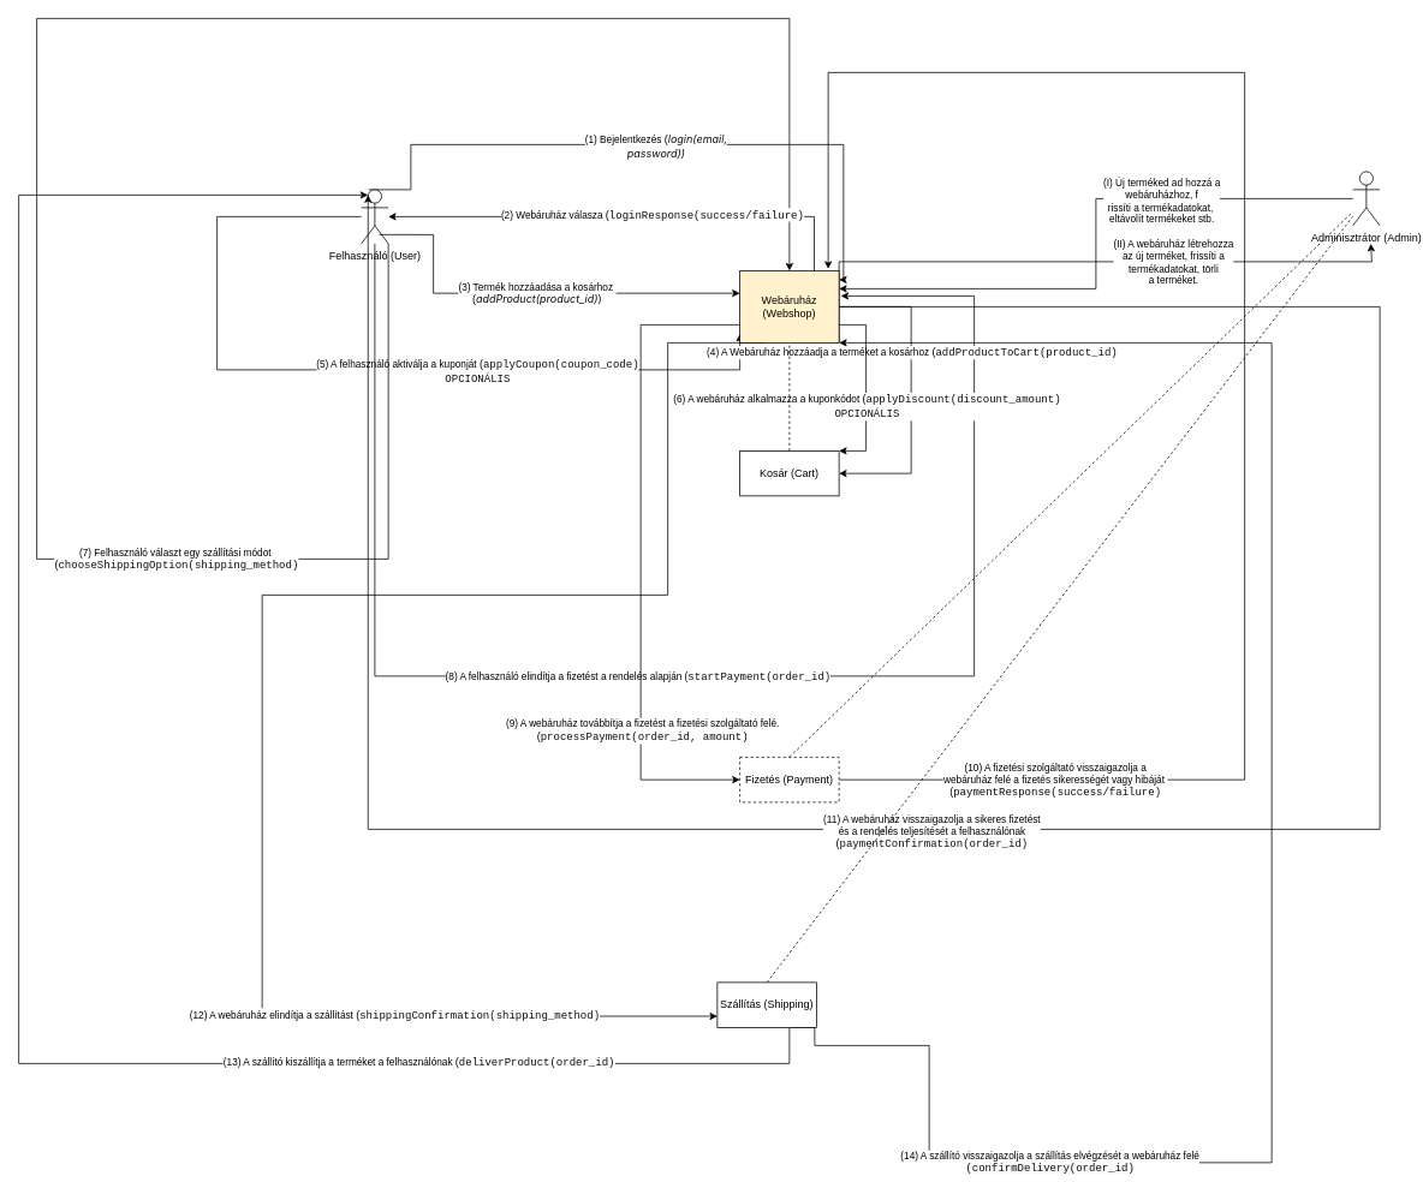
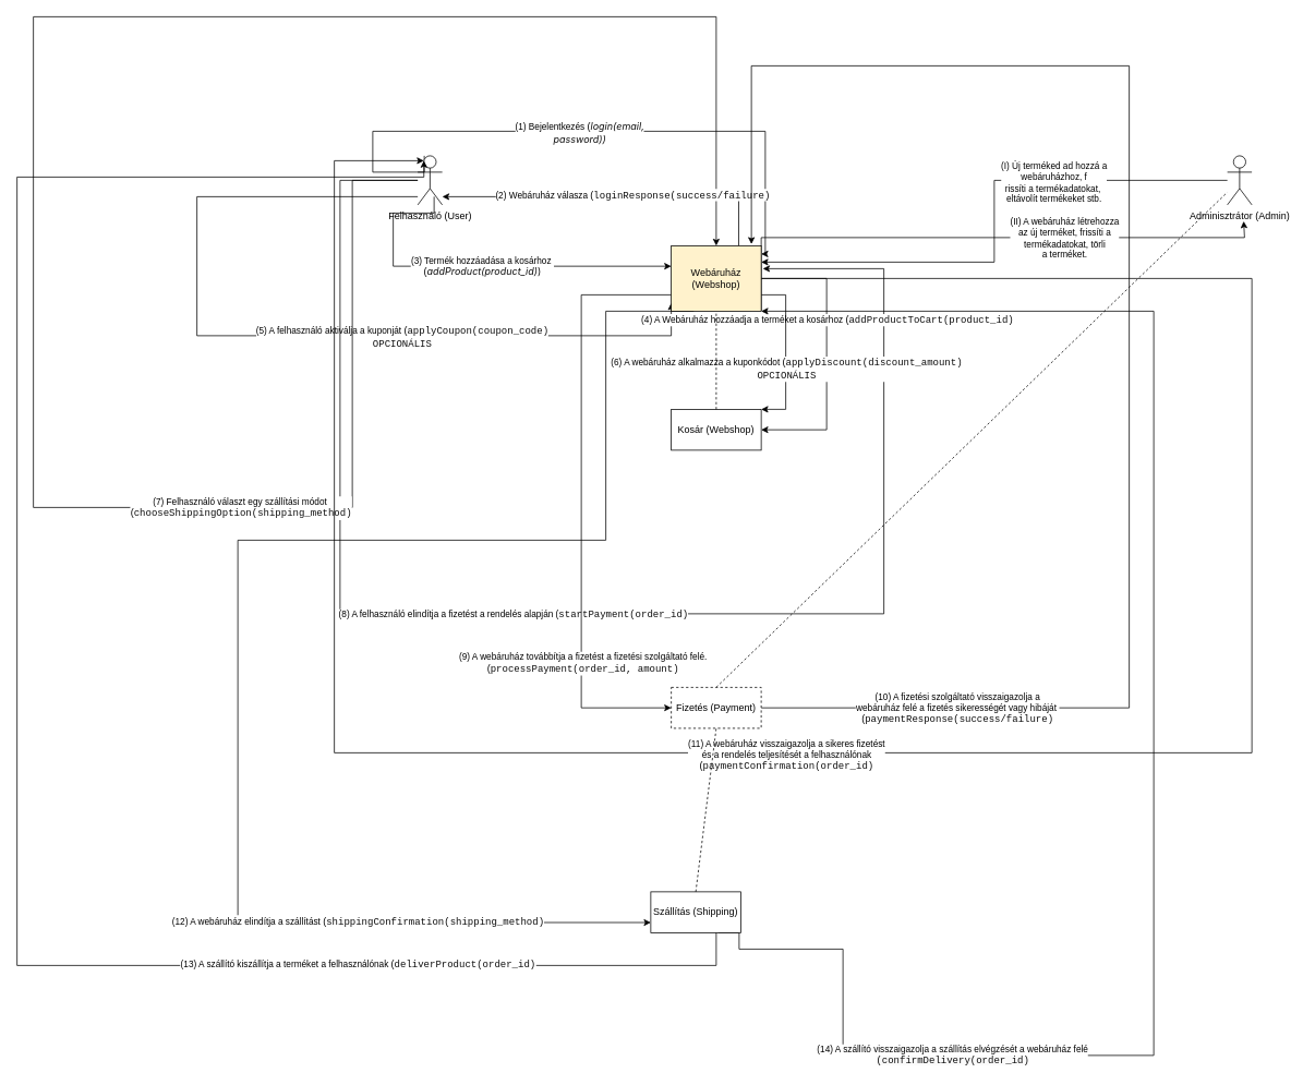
- <mxCell id="10" value="Felhasználó (User)" style="shape=umlActor;verticalLabelPosition=bottom;verticalAlign=top;html=1;" vertex="1" parent="1"><mxGeometry x="400" y="210" width="30" height="60" as="geometry" /></mxCell>
+ <mxCell id="10" value="Felhasználó (User)" style="shape=umlActor;verticalLabelPosition=bottom;verticalAlign=top;html=1;" vertex="1" parent="1"><mxGeometry x="510" y="190" width="30" height="60" as="geometry" /></mxCell>
- <mxCell id="28" value="Kosár (Cart)" style="html=1;whiteSpace=wrap;" vertex="1" parent="1"><mxGeometry x="820" y="500" width="110" height="50" as="geometry" /></mxCell>
+ <mxCell id="28" value="Kosár (Webshop)" style="html=1;whiteSpace=wrap;" vertex="1" parent="1"><mxGeometry x="820" y="500" width="110" height="50" as="geometry" /></mxCell>
- <mxCell id="37" value="" style="endArrow=none;dashed=1;html=1;rounded=0;exitX=0.5;exitY=0;exitDx=0;exitDy=0;" edge="1" parent="1" source="34" target="40"><mxGeometry width="50" height="50" relative="1" as="geometry"><mxPoint x="875" y="970" as="sourcePoint" /><mxPoint x="860" y="820" as="targetPoint" /></mxGeometry></mxCell>
+ <mxCell id="37" value="" style="endArrow=none;dashed=1;html=1;rounded=0;entryX=0.5;entryY=1;entryDx=0;entryDy=0;exitX=0.5;exitY=0;exitDx=0;exitDy=0;" edge="1" parent="1" source="34" target="31"><mxGeometry width="50" height="50" relative="1" as="geometry"><mxPoint x="875" y="970" as="sourcePoint" /><mxPoint x="860" y="820" as="targetPoint" /></mxGeometry></mxCell>
